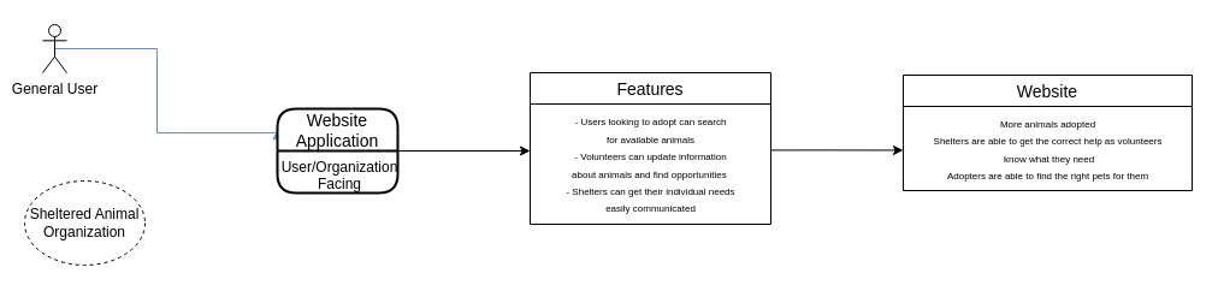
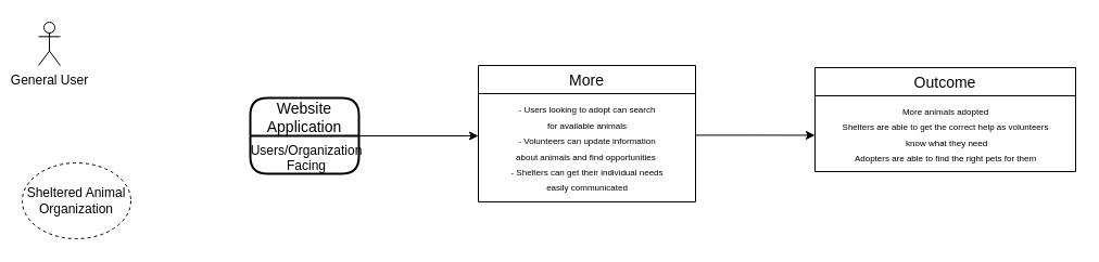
- <mxCell id="8" value="Features" style="swimlane;fontStyle=0;childLayout=stackLayout;horizontal=1;startSize=26;horizontalStack=0;resizeParent=1;resizeParentMax=0;resizeLast=0;collapsible=1;marginBottom=0;align=center;fontSize=14;" parent="1" vertex="1"><mxGeometry x="440" y="60" width="200" height="126" as="geometry" /></mxCell>
+ <mxCell id="8" value="More" style="swimlane;fontStyle=0;childLayout=stackLayout;horizontal=1;startSize=26;horizontalStack=0;resizeParent=1;resizeParentMax=0;resizeLast=0;collapsible=1;marginBottom=0;align=center;fontSize=14;" parent="1" vertex="1"><mxGeometry x="440" y="60" width="200" height="126" as="geometry" /></mxCell>
- <mxCell id="11" value="Website" style="swimlane;fontStyle=0;childLayout=stackLayout;horizontal=1;startSize=26;horizontalStack=0;resizeParent=1;resizeParentMax=0;resizeLast=0;collapsible=1;marginBottom=0;align=center;fontSize=14;" vertex="1" parent="1"><mxGeometry x="750" y="62" width="240" height="96" as="geometry" /></mxCell>
+ <mxCell id="11" value="Outcome" style="swimlane;fontStyle=0;childLayout=stackLayout;horizontal=1;startSize=26;horizontalStack=0;resizeParent=1;resizeParentMax=0;resizeLast=0;collapsible=1;marginBottom=0;align=center;fontSize=14;" vertex="1" parent="1"><mxGeometry x="750" y="62" width="240" height="96" as="geometry" /></mxCell>
- <mxCell id="2" style="edgeStyle=orthogonalEdgeStyle;rounded=0;orthogonalLoop=1;jettySize=auto;html=1;exitX=0.5;exitY=0.5;exitDx=0;exitDy=0;exitPerimeter=0;entryX=0;entryY=0.25;entryDx=0;entryDy=0;fillColor=#dae8fc;strokeColor=#6c8ebf;" parent="1" source="3" target="6" edge="1"><mxGeometry relative="1" as="geometry"><Array as="points"><mxPoint x="130" y="40" /><mxPoint x="130" y="110" /><mxPoint x="230" y="110" /></Array><mxPoint x="190" y="110" as="targetPoint" /></mxGeometry></mxCell>
- <mxCell id="7" value="User/Organization&#10;Facing" style="align=center;strokeColor=none;fillColor=none;spacingLeft=4;fontSize=12;verticalAlign=top;resizable=0;rotatable=0;part=1;" parent="6" vertex="1"><mxGeometry y="35" width="100" height="35" as="geometry" /></mxCell>
+ <mxCell id="7" value="Users/Organization&#10;Facing" style="align=center;strokeColor=none;fillColor=none;spacingLeft=4;fontSize=12;verticalAlign=top;resizable=0;rotatable=0;part=1;" parent="6" vertex="1"><mxGeometry y="35" width="100" height="35" as="geometry" /></mxCell>
